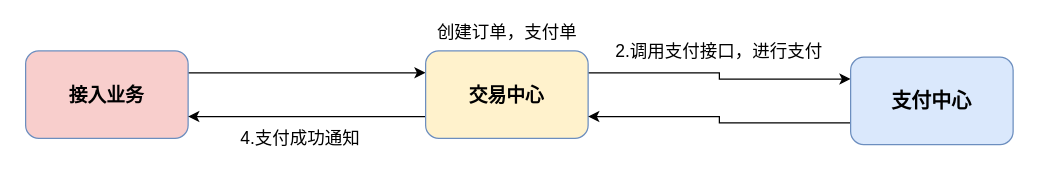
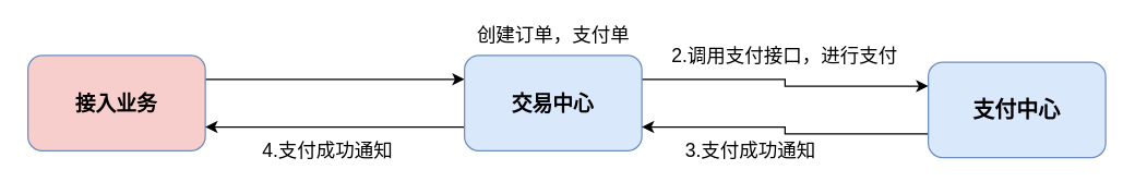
- <mxCell id="6" value="交易中心" style="rounded=1;whiteSpace=wrap;html=1;fillColor=#fff2cc;strokeColor=#6c8ebf;fontStyle=1;fontSize=15;" vertex="1" parent="1"><mxGeometry x="340" y="40" width="130" height="70" as="geometry" /></mxCell>
+ <mxCell id="6" value="交易中心" style="rounded=1;whiteSpace=wrap;html=1;fillColor=#dae8fc;strokeColor=#6c8ebf;fontStyle=1;fontSize=15;" vertex="1" parent="1"><mxGeometry x="340" y="40" width="130" height="70" as="geometry" /></mxCell>
+ <mxCell id="12" value="&lt;span style=&quot;background-color: rgb(255 , 255 , 255)&quot;&gt;3.支付成功通知&lt;/span&gt;" style="text;html=1;strokeColor=none;fillColor=none;align=center;verticalAlign=middle;whiteSpace=wrap;rounded=0;fontSize=14;" vertex="1" parent="1"><mxGeometry x="500" y="100" width="100" height="20" as="geometry" /></mxCell>
